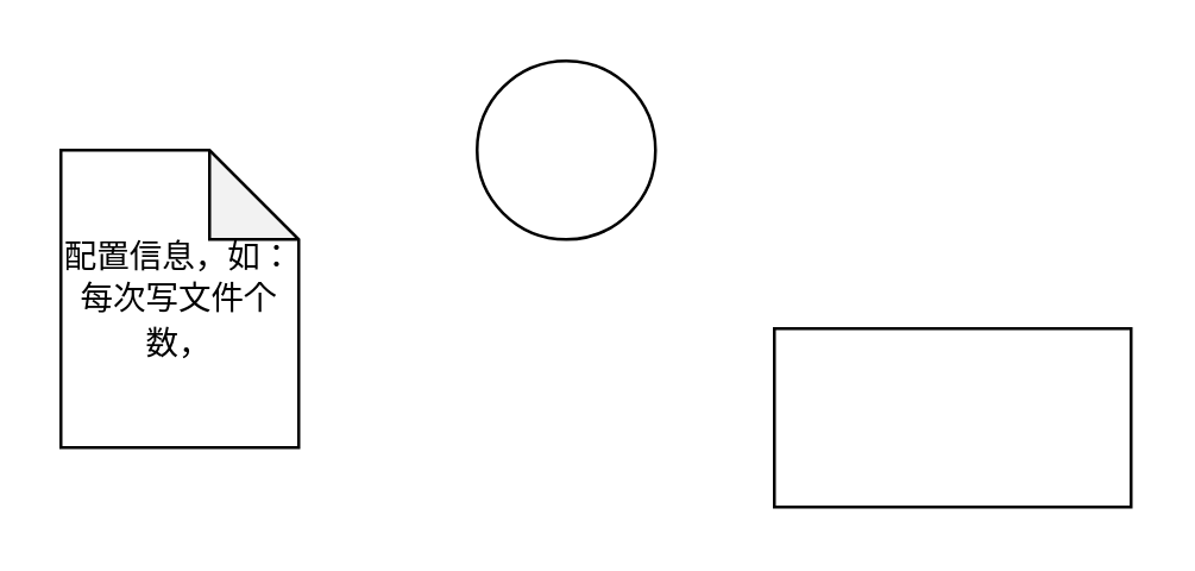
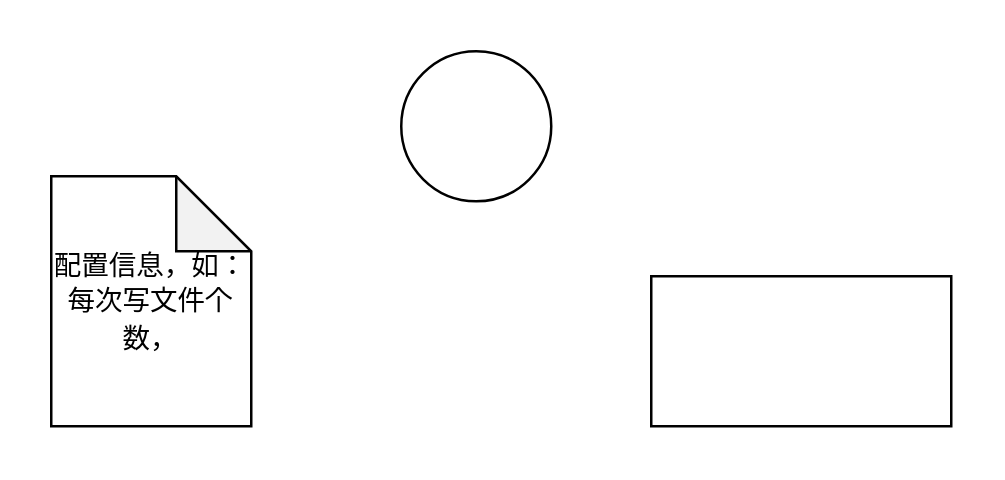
- <mxCell id="4" value="&lt;font style=&quot;font-size: 11px;&quot;&gt;配置信息，如：每次写文件个数，&lt;/font&gt;" style="shape=note;whiteSpace=wrap;html=1;backgroundOutline=1;darkOpacity=0.05;" vertex="1" parent="1"><mxGeometry x="20" y="50" width="80" height="100" as="geometry" /></mxCell>
+ <mxCell id="4" value="&lt;font style=&quot;font-size: 11px;&quot;&gt;配置信息，如：每次写文件个数，&lt;/font&gt;" style="shape=note;whiteSpace=wrap;html=1;backgroundOutline=1;darkOpacity=0.05;" vertex="1" parent="1"><mxGeometry x="20" y="70" width="80" height="100" as="geometry" /></mxCell>
